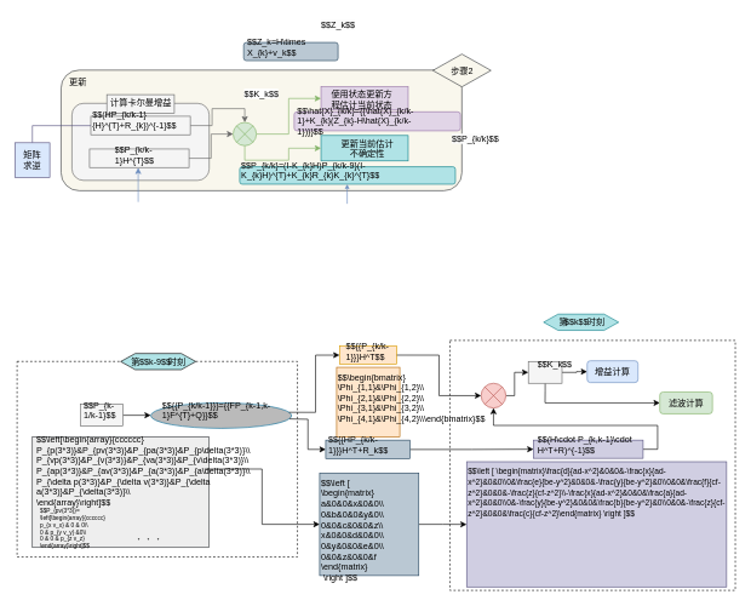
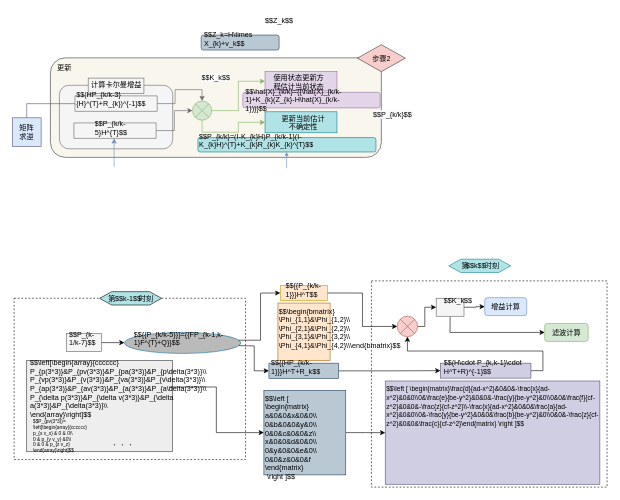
- <mxCell id="22" value="步骤2" style="rhombus;whiteSpace=wrap;html=1;fillColor=#f9f7ed;strokeColor=#36393d;" vertex="1" parent="1"><mxGeometry x="595.5" y="74" width="80" height="45" as="geometry" /></mxCell>
+ <mxCell id="22" value="步骤2" style="rhombus;whiteSpace=wrap;html=1;fillColor=#f8cecc;strokeColor=#36393d;" vertex="1" parent="1"><mxGeometry x="595.5" y="74" width="80" height="45" as="geometry" /></mxCell>
- <mxCell id="32" value="$$(HP_{k/k-1}{H}^{T}+R_{k})^{-1}$$" style="text;whiteSpace=wrap;" vertex="1" parent="1"><mxGeometry x="124.5" y="144.25" width="135" height="37.5" as="geometry" /></mxCell>
+ <mxCell id="32" value="$$(HP_{k/k-3}{H}^{T}+R_{k})^{-1}$$" style="text;whiteSpace=wrap;" vertex="1" parent="1"><mxGeometry x="124.5" y="144.25" width="135" height="37.5" as="geometry" /></mxCell>
- <mxCell id="37" value="$$P_{k/k-1}H^{T}$$" style="text;whiteSpace=wrap;" vertex="1" parent="1"><mxGeometry x="156" y="193" width="70.5" height="36" as="geometry" /></mxCell>
+ <mxCell id="37" value="$$P_{k/k-5}H^{T}$$" style="text;whiteSpace=wrap;" vertex="1" parent="1"><mxGeometry x="156" y="193" width="70.5" height="36" as="geometry" /></mxCell>
- <mxCell id="24" value="$$P_{k/k}=(I-K_{k}H)P_{k/k-9}(I-K_{k}H)^{T}+K_{k}R_{k}K_{k}^{T}$$" style="text;whiteSpace=wrap;" vertex="1" parent="1"><mxGeometry x="329.5" y="213.75" width="293" height="44" as="geometry" /></mxCell>
+ <mxCell id="24" value="$$P_{k/k}=(I-K_{k}H)P_{k/k-1}(I-K_{k}H)^{T}+K_{k}R_{k}K_{k}^{T}$$" style="text;whiteSpace=wrap;" vertex="1" parent="1"><mxGeometry x="329.5" y="213.75" width="293" height="44" as="geometry" /></mxCell>
- <mxCell id="43" value="$$k-9$$" style="text;html=1;align=center;verticalAlign=middle;resizable=0;points=[];autosize=1;strokeColor=none;fillColor=none;" vertex="1" parent="1"><mxGeometry x="177.69" y="483.25" width="70" height="30" as="geometry" /></mxCell>
+ <mxCell id="43" value="$$k-1$$" style="text;html=1;align=center;verticalAlign=middle;resizable=0;points=[];autosize=1;strokeColor=none;fillColor=none;" vertex="1" parent="1"><mxGeometry x="177.69" y="483.25" width="70" height="30" as="geometry" /></mxCell>
- <mxCell id="53" value="$$P_{k-1/k-1}$$" style="text;whiteSpace=wrap;" vertex="1" parent="1"><mxGeometry x="112.94" y="544" width="52.75" height="36" as="geometry" /></mxCell>
+ <mxCell id="53" value="$$P_{k-1/k-7}$$" style="text;whiteSpace=wrap;" vertex="1" parent="1"><mxGeometry x="112.94" y="544" width="52.75" height="36" as="geometry" /></mxCell>
- <mxCell id="54" value="$${{P_{k/k-1}}}={{FP_{k-1,k-1}F^{T}+Q}}$$" style="text;whiteSpace=wrap;" vertex="1" parent="1"><mxGeometry x="220.5" y="544" width="167" height="36" as="geometry" /></mxCell>
+ <mxCell id="54" value="$${{P_{k/k-5}}}={{FP_{k-1,k-1}F^{T}+Q}}$$" style="text;whiteSpace=wrap;" vertex="1" parent="1"><mxGeometry x="220.5" y="544" width="167" height="36" as="geometry" /></mxCell>
